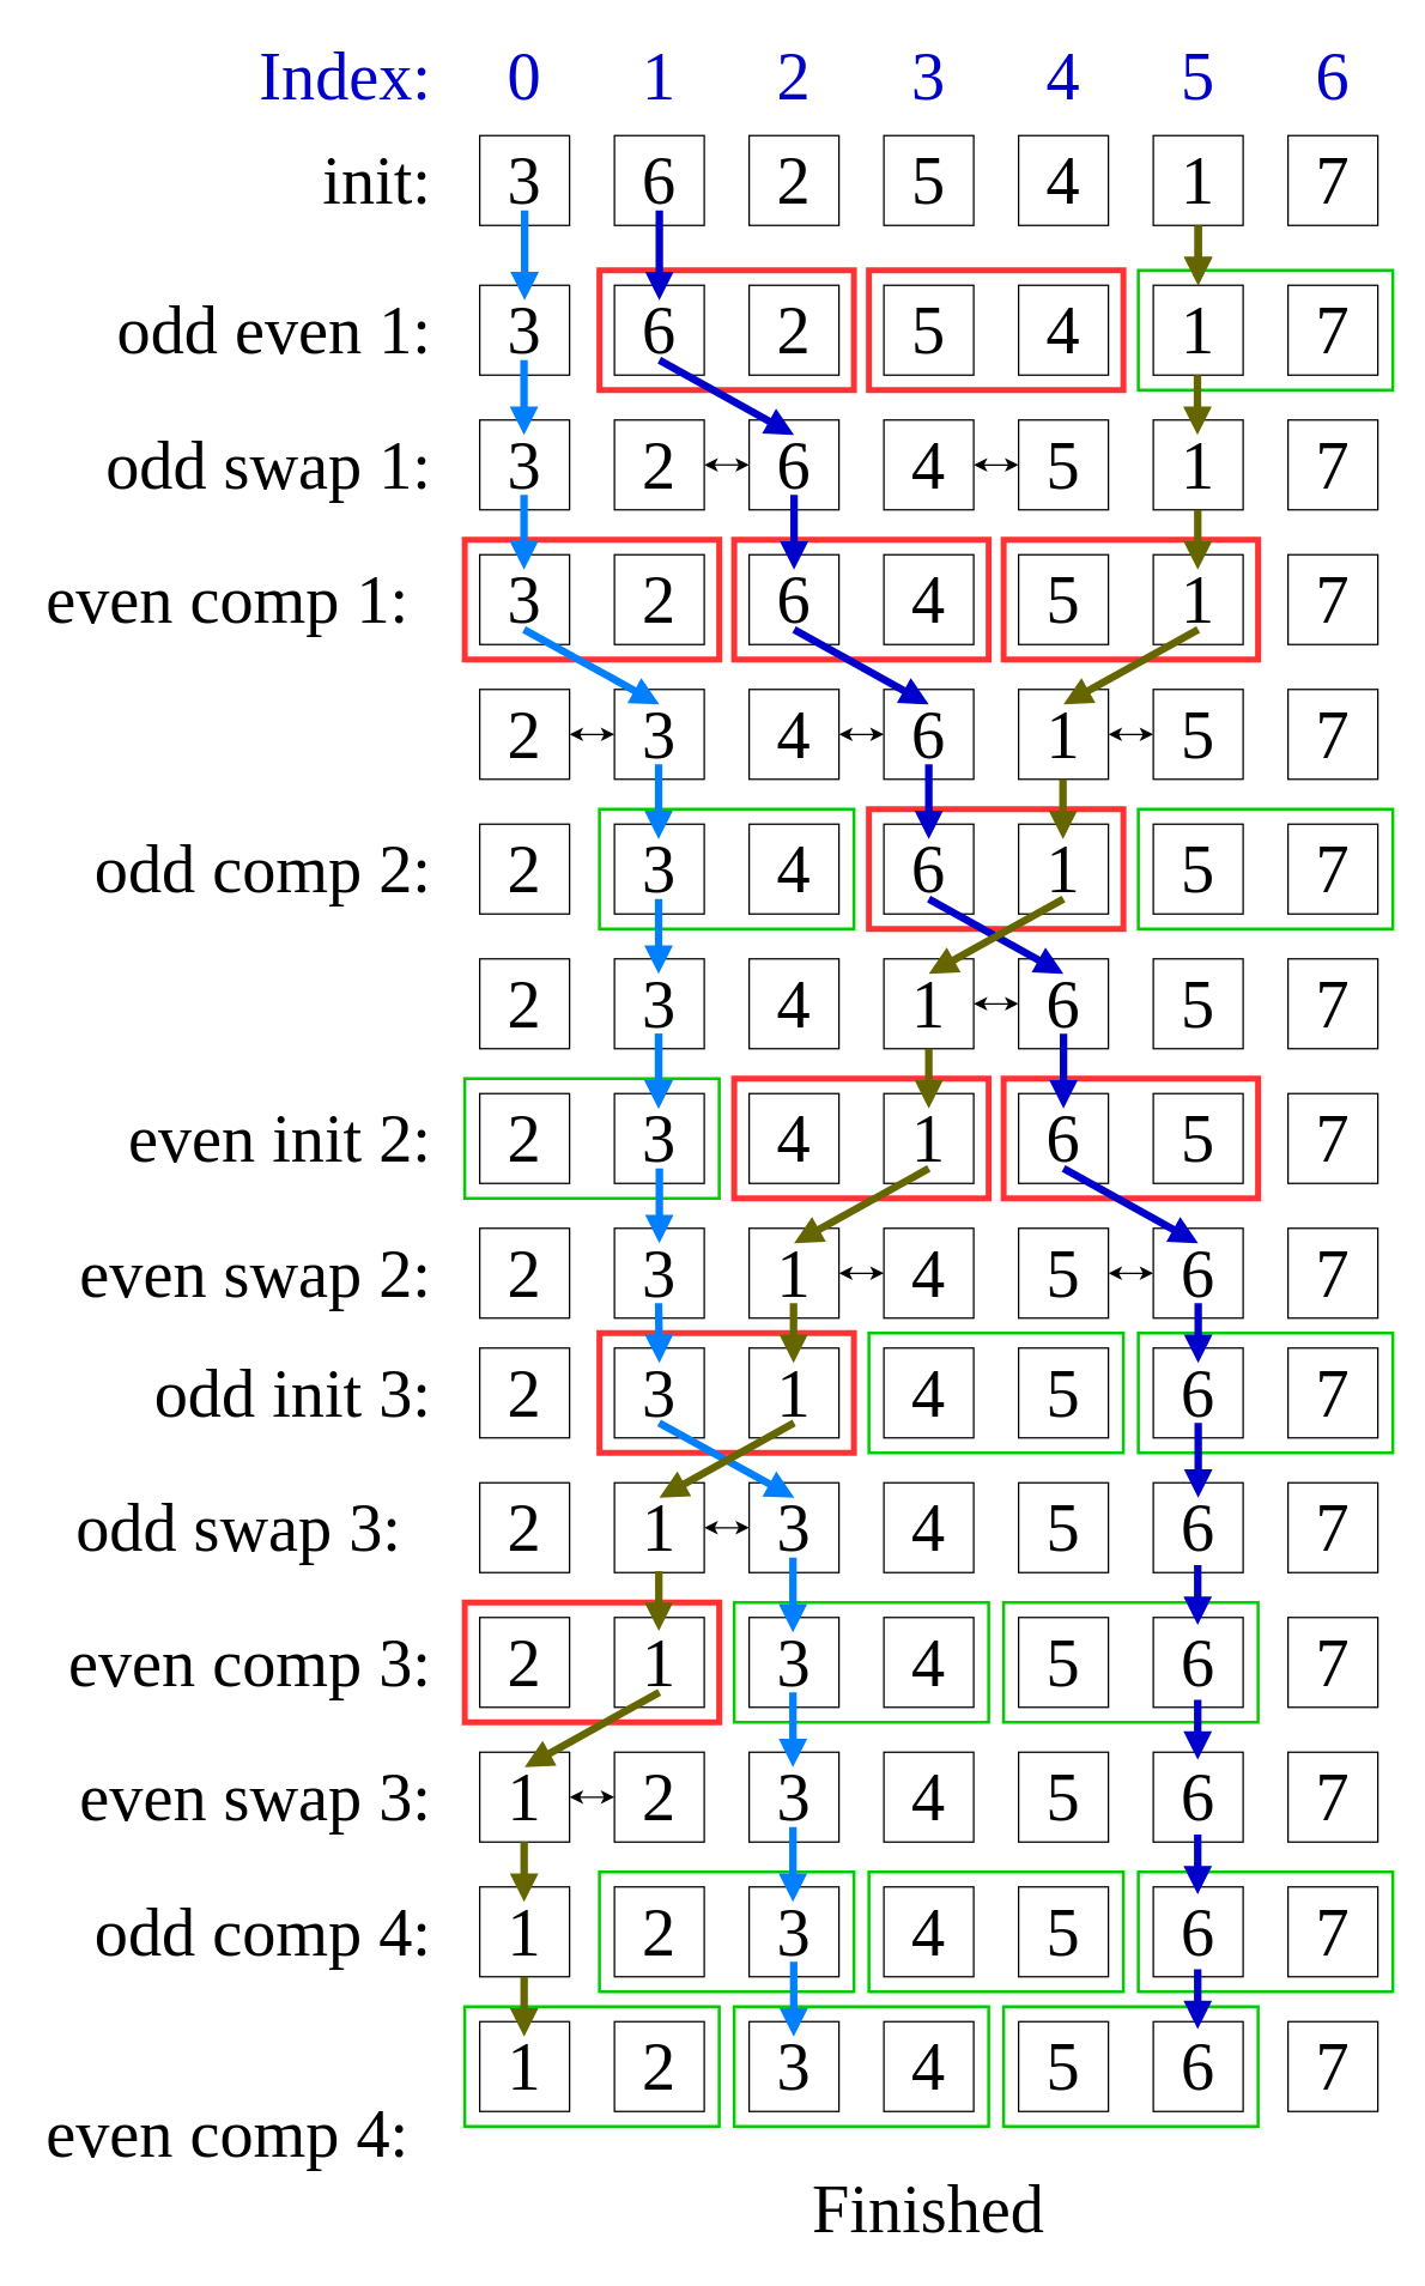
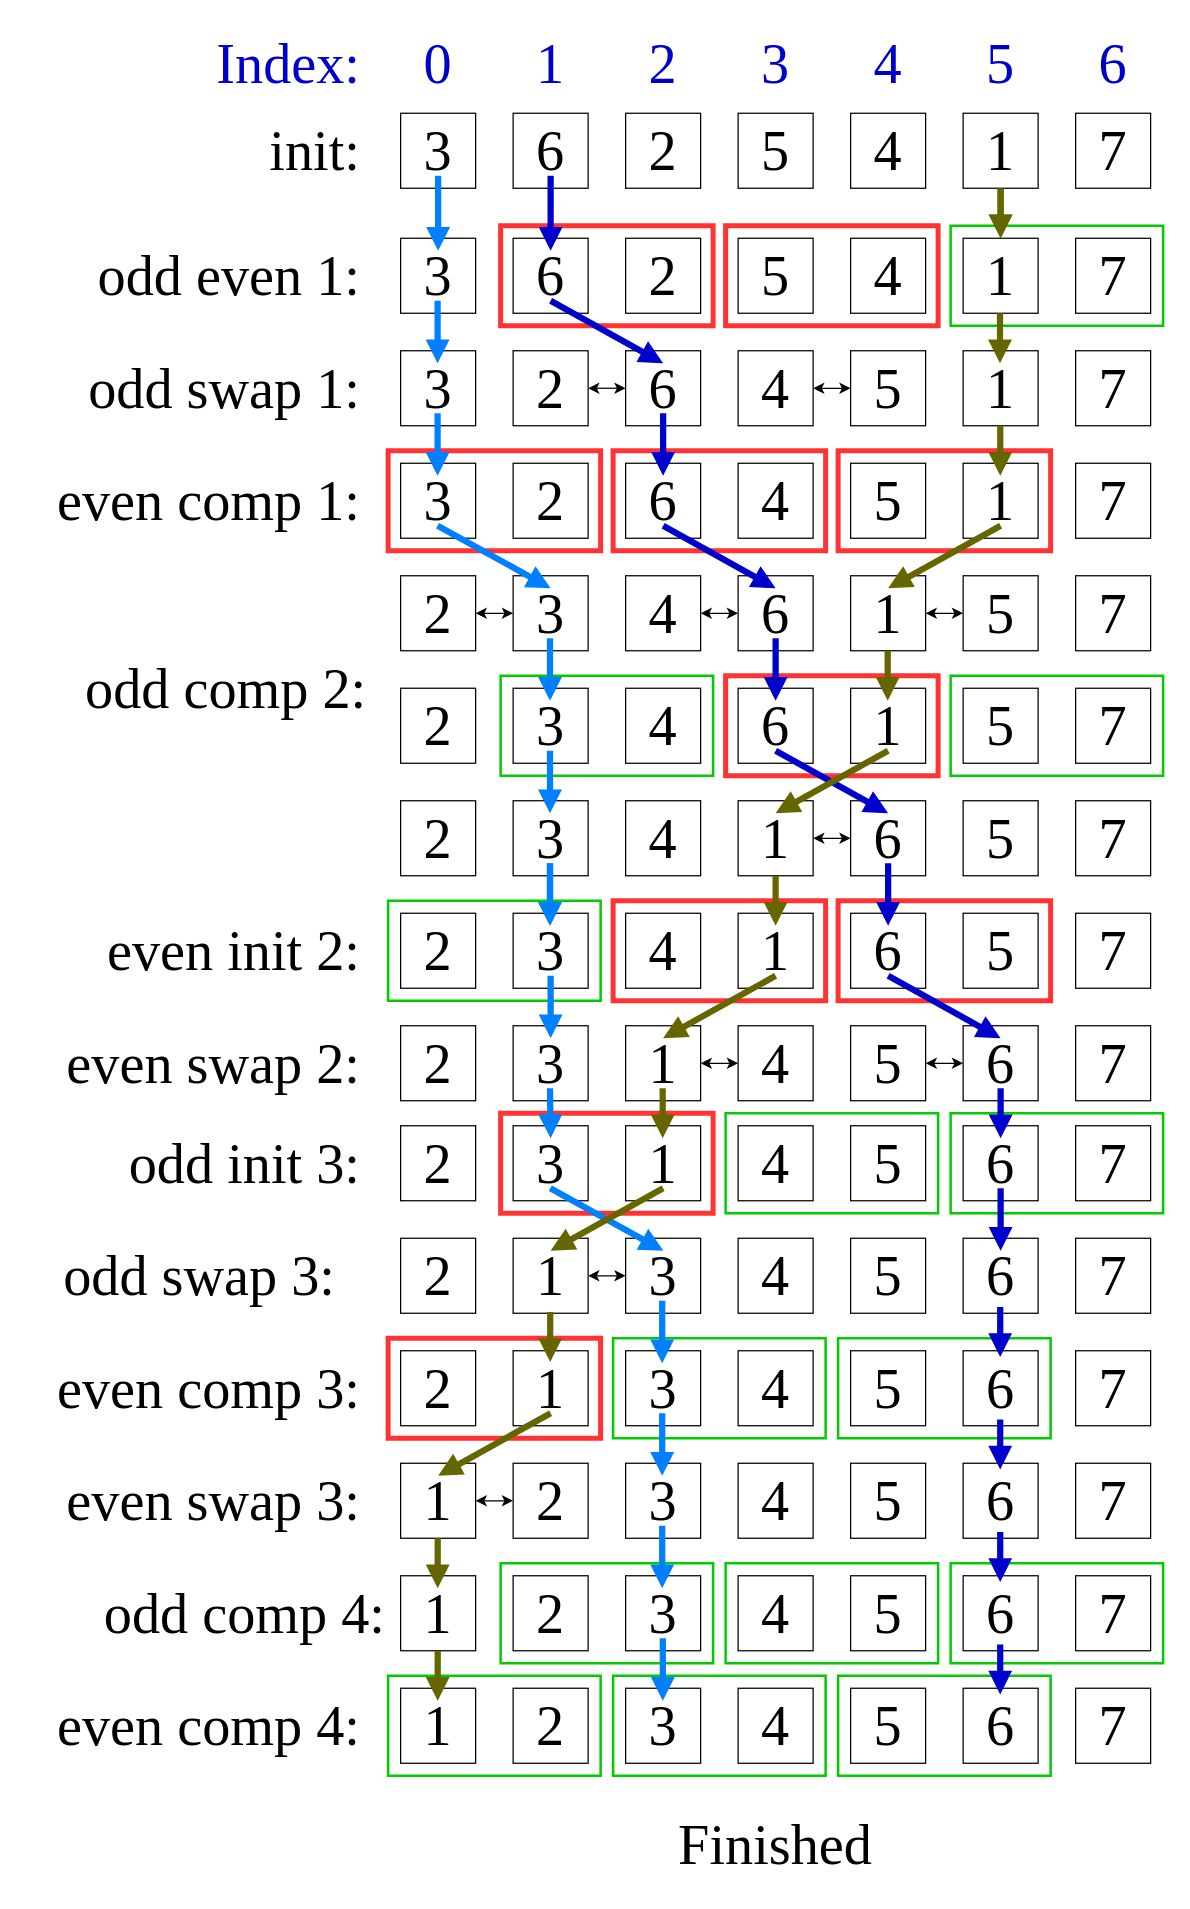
- <mxCell id="52" value="&lt;span style=&quot;font-size: 45px;&quot;&gt;even comp 1:&lt;/span&gt;" style="rounded=0;whiteSpace=wrap;html=1;fontFamily=Times New Roman;fillColor=none;strokeColor=none;align=right;fontSize=45;" vertex="1" parent="1"><mxGeometry x="25" y="370" width="250" height="60" as="geometry" /></mxCell>
+ <mxCell id="52" value="&lt;span style=&quot;font-size: 45px;&quot;&gt;even comp 1:&lt;/span&gt;" style="rounded=0;whiteSpace=wrap;html=1;fontFamily=Times New Roman;fillColor=none;strokeColor=none;align=right;fontSize=45;" vertex="1" parent="1"><mxGeometry x="40" y="370" width="250" height="60" as="geometry" /></mxCell>
- <mxCell id="72" value="&lt;span style=&quot;font-size: 45px;&quot;&gt;odd comp 2:&lt;/span&gt;" style="rounded=0;whiteSpace=wrap;html=1;fontFamily=Times New Roman;fillColor=none;strokeColor=none;align=right;fontSize=45;" vertex="1" parent="1"><mxGeometry x="40" y="550" width="250" height="60" as="geometry" /></mxCell>
+ <mxCell id="72" value="&lt;span style=&quot;font-size: 45px;&quot;&gt;odd comp 2:&lt;/span&gt;" style="rounded=0;whiteSpace=wrap;html=1;fontFamily=Times New Roman;fillColor=none;strokeColor=none;align=right;fontSize=45;" vertex="1" parent="1"><mxGeometry x="45" y="520" width="250" height="60" as="geometry" /></mxCell>
- <mxCell id="147" value="&lt;span style=&quot;font-size: 45px;&quot;&gt;odd comp 4:&lt;/span&gt;" style="rounded=0;whiteSpace=wrap;html=1;fontFamily=Times New Roman;fillColor=none;strokeColor=none;align=right;fontSize=45;" vertex="1" parent="1"><mxGeometry x="50" y="1260" width="240" height="60" as="geometry" /></mxCell>
+ <mxCell id="147" value="&lt;span style=&quot;font-size: 45px;&quot;&gt;odd comp 4:&lt;/span&gt;" style="rounded=0;whiteSpace=wrap;html=1;fontFamily=Times New Roman;fillColor=none;strokeColor=none;align=right;fontSize=45;" vertex="1" parent="1"><mxGeometry x="70" y="1260" width="240" height="60" as="geometry" /></mxCell>
- <mxCell id="155" value="&lt;span style=&quot;font-size: 45px;&quot;&gt;even comp 4:&lt;/span&gt;" style="rounded=0;whiteSpace=wrap;html=1;fontFamily=Times New Roman;fillColor=none;strokeColor=none;align=right;fontSize=45;" vertex="1" parent="1"><mxGeometry x="15" y="1395" width="260" height="60" as="geometry" /></mxCell>
+ <mxCell id="155" value="&lt;span style=&quot;font-size: 45px;&quot;&gt;even comp 4:&lt;/span&gt;" style="rounded=0;whiteSpace=wrap;html=1;fontFamily=Times New Roman;fillColor=none;strokeColor=none;align=right;fontSize=45;" vertex="1" parent="1"><mxGeometry x="30" y="1350" width="260" height="60" as="geometry" /></mxCell>
